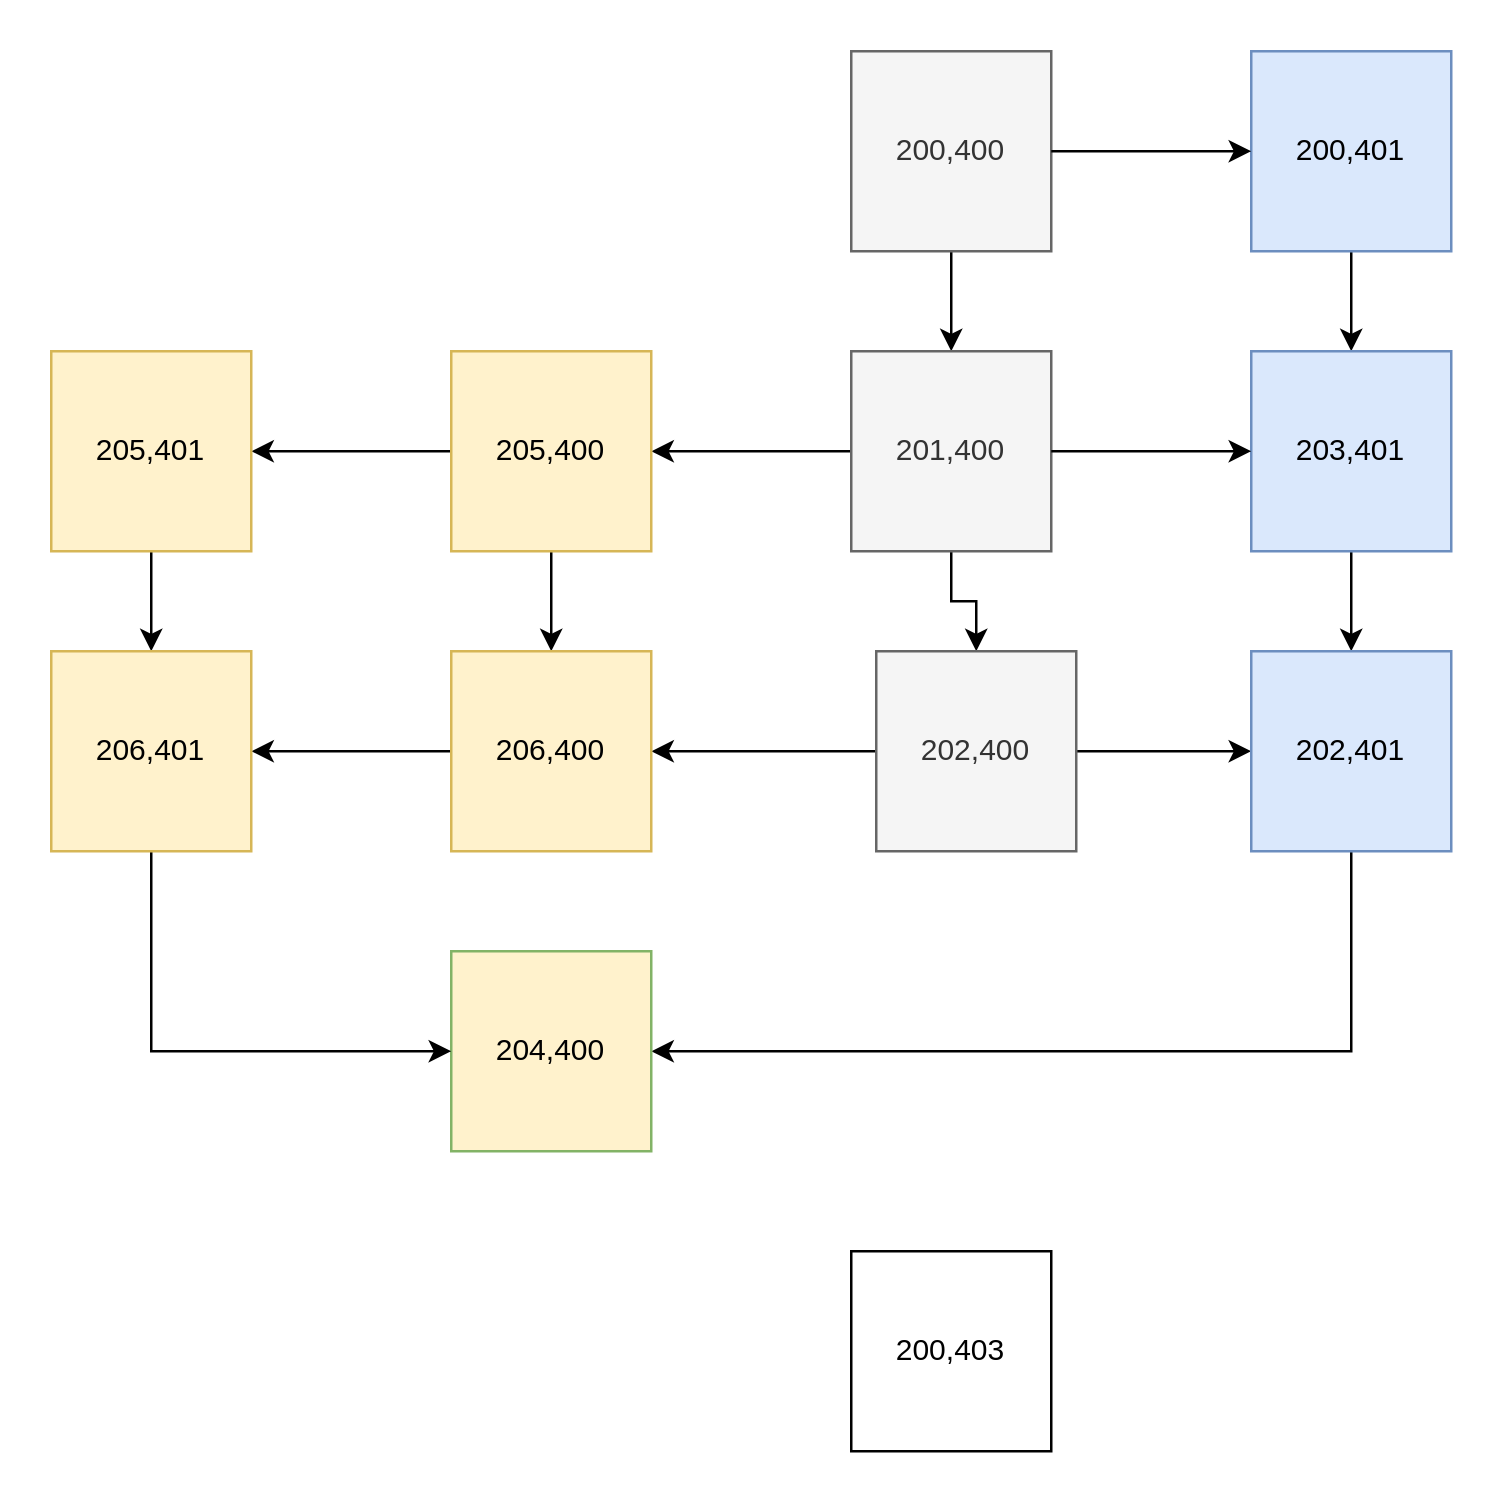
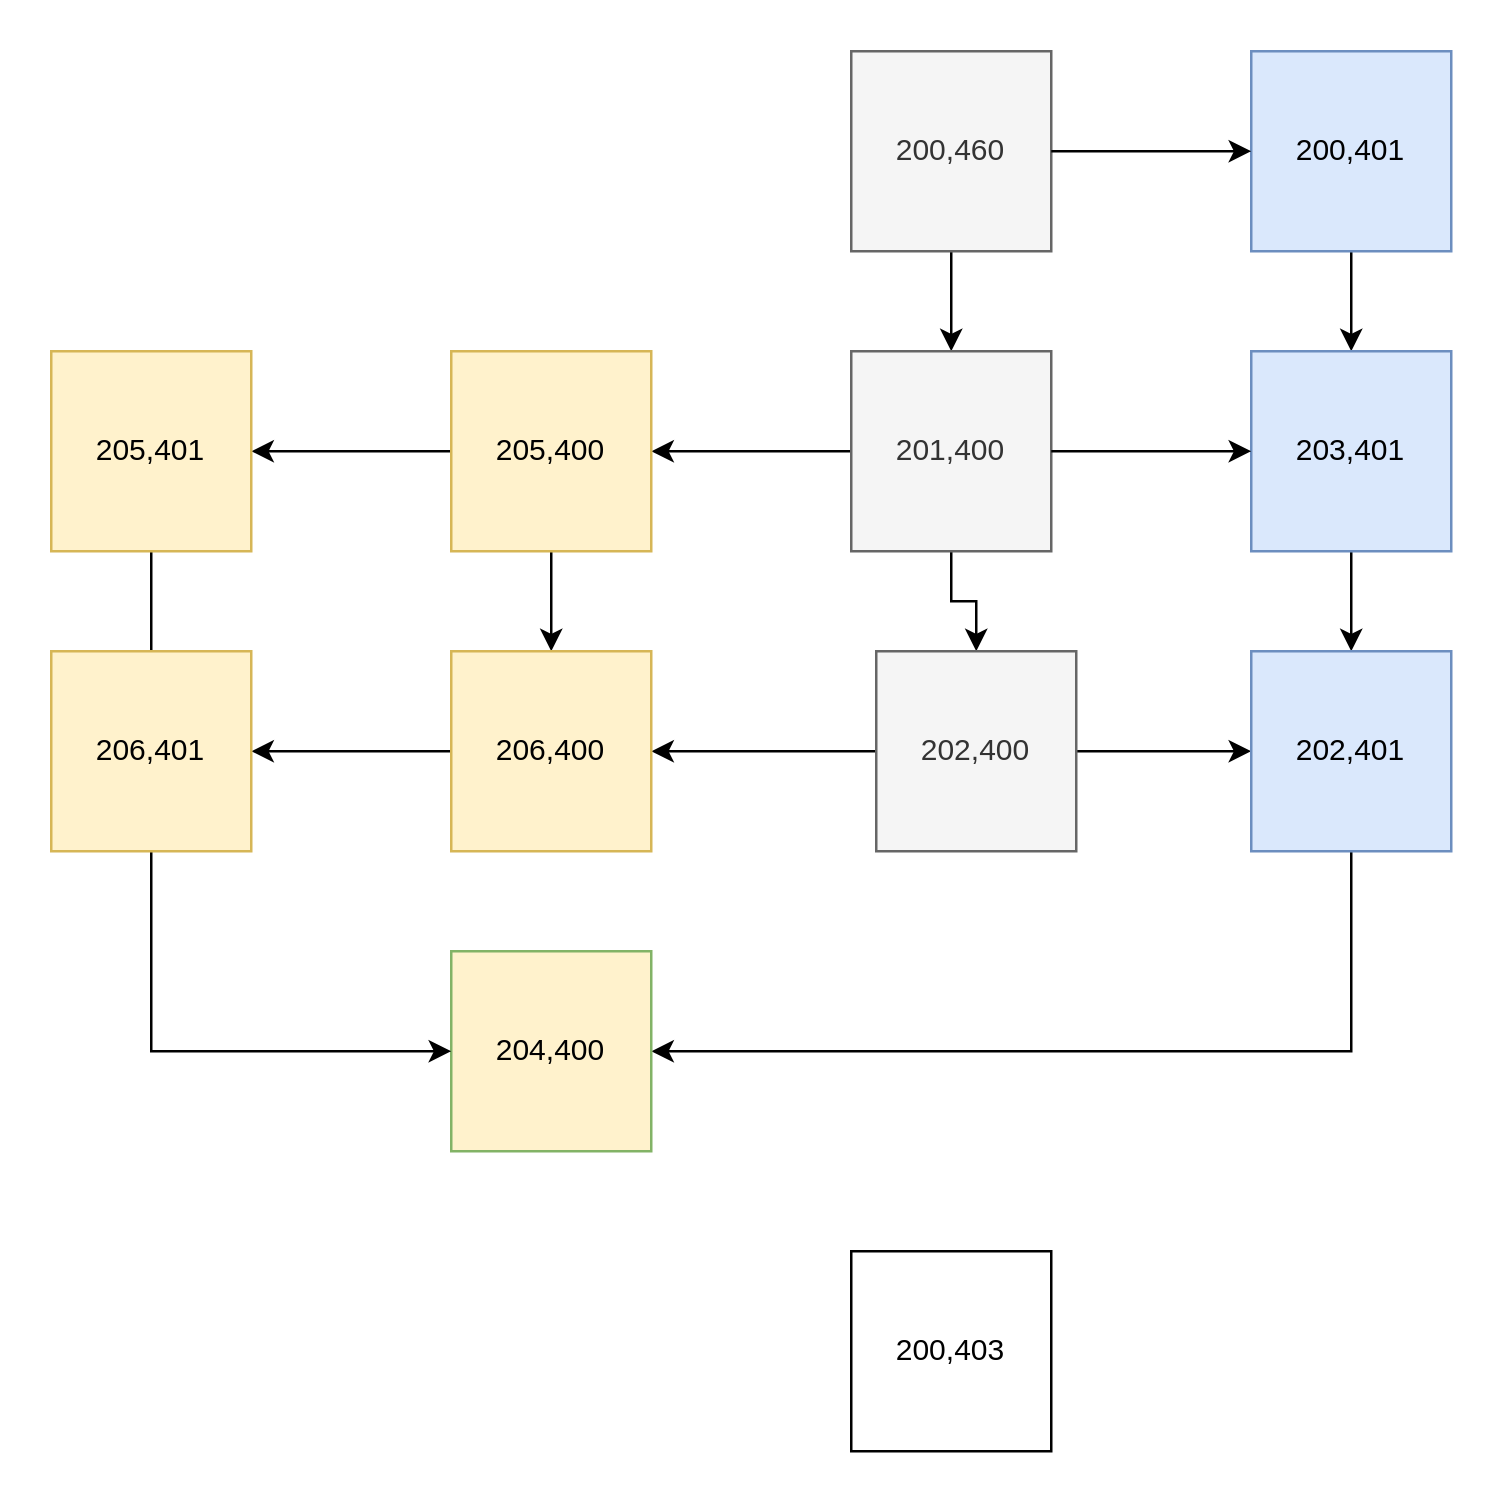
- <mxCell id="4" value="200,400" style="whiteSpace=wrap;html=1;aspect=fixed;fillColor=#f5f5f5;fontColor=#333333;strokeColor=#666666;" vertex="1" parent="1"><mxGeometry x="340" y="20" width="80" height="80" as="geometry" /></mxCell>
+ <mxCell id="4" value="200,460" style="whiteSpace=wrap;html=1;aspect=fixed;fillColor=#f5f5f5;fontColor=#333333;strokeColor=#666666;" vertex="1" parent="1"><mxGeometry x="340" y="20" width="80" height="80" as="geometry" /></mxCell>
- <mxCell id="24" value="" style="edgeStyle=orthogonalEdgeStyle;rounded=0;orthogonalLoop=1;jettySize=auto;html=1;" edge="1" parent="1" source="25" target="27"><mxGeometry relative="1" as="geometry" /></mxCell>
+ <mxCell id="24" value="" style="edgeStyle=orthogonalEdgeStyle;rounded=0;orthogonalLoop=1;jettySize=auto;html=1;endArrow=none;" edge="1" parent="1" source="25" target="27"><mxGeometry relative="1" as="geometry" /></mxCell>
